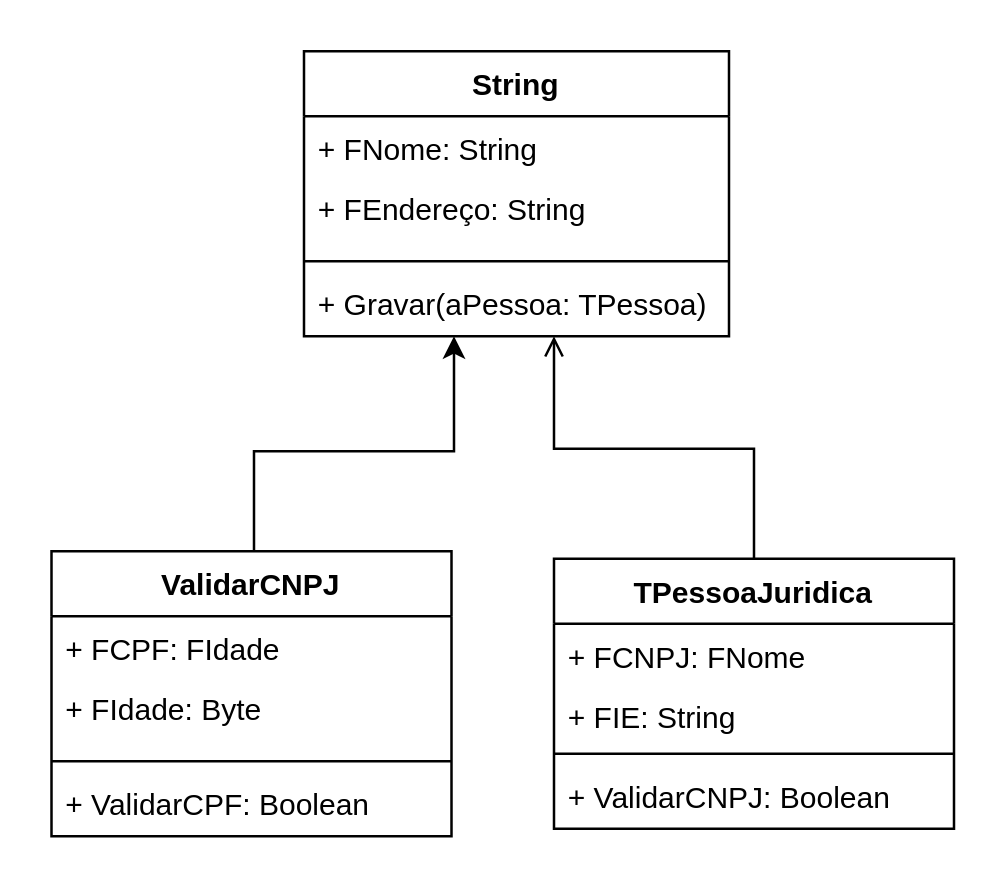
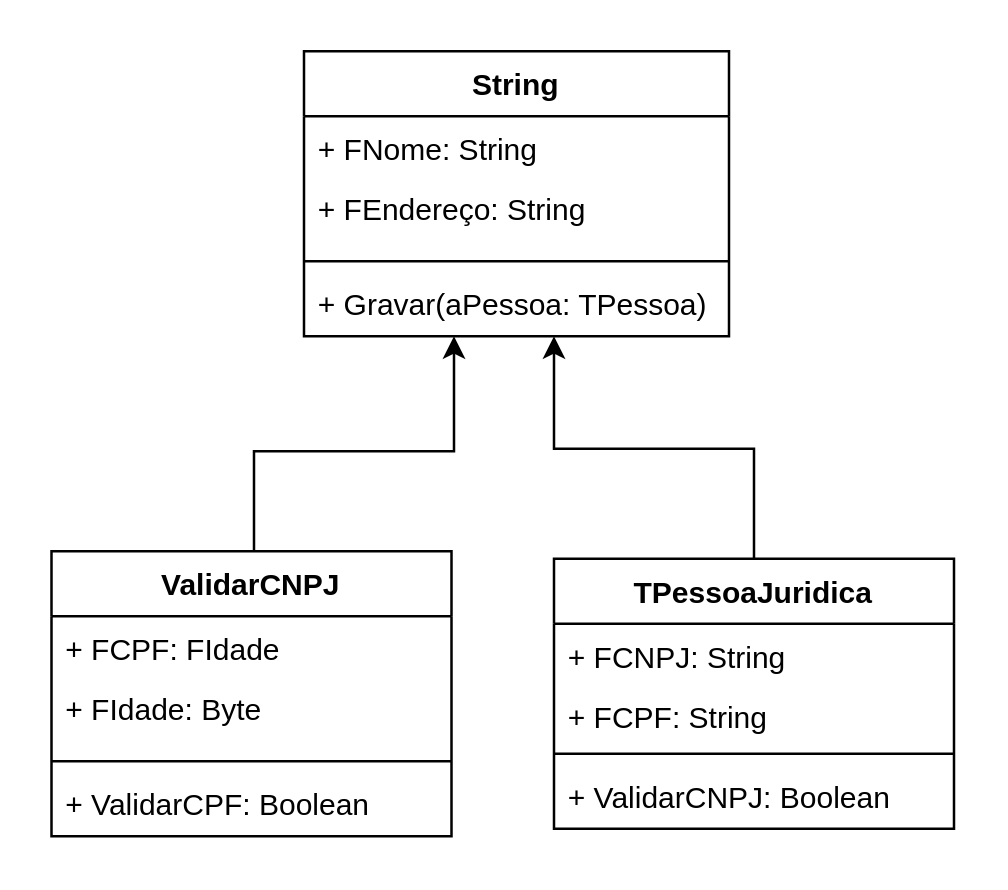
- <mxCell id="13" style="edgeStyle=orthogonalEdgeStyle;rounded=0;orthogonalLoop=1;jettySize=auto;html=1;endArrow=open;" edge="1" parent="1" source="14" target="2"><mxGeometry relative="1" as="geometry"><Array as="points"><mxPoint x="301" y="179" /><mxPoint x="221" y="179" /></Array></mxGeometry></mxCell>
+ <mxCell id="13" style="edgeStyle=orthogonalEdgeStyle;rounded=0;orthogonalLoop=1;jettySize=auto;html=1;" edge="1" parent="1" source="14" target="2"><mxGeometry relative="1" as="geometry"><Array as="points"><mxPoint x="301" y="179" /><mxPoint x="221" y="179" /></Array></mxGeometry></mxCell>
- <mxCell id="15" value="+ FCNPJ: FNome" style="text;strokeColor=none;fillColor=none;align=left;verticalAlign=top;spacingLeft=4;spacingRight=4;overflow=hidden;rotatable=0;points=[[0,0.5],[1,0.5]];portConstraint=eastwest;" vertex="1" parent="14"><mxGeometry y="26" width="160" height="24" as="geometry" /></mxCell>
+ <mxCell id="15" value="+ FCNPJ: String" style="text;strokeColor=none;fillColor=none;align=left;verticalAlign=top;spacingLeft=4;spacingRight=4;overflow=hidden;rotatable=0;points=[[0,0.5],[1,0.5]];portConstraint=eastwest;" vertex="1" parent="14"><mxGeometry y="26" width="160" height="24" as="geometry" /></mxCell>
- <mxCell id="16" value="+ FIE: String" style="text;strokeColor=none;fillColor=none;align=left;verticalAlign=top;spacingLeft=4;spacingRight=4;overflow=hidden;rotatable=0;points=[[0,0.5],[1,0.5]];portConstraint=eastwest;" vertex="1" parent="14"><mxGeometry y="50" width="160" height="24" as="geometry" /></mxCell>
+ <mxCell id="16" value="+ FCPF: String" style="text;strokeColor=none;fillColor=none;align=left;verticalAlign=top;spacingLeft=4;spacingRight=4;overflow=hidden;rotatable=0;points=[[0,0.5],[1,0.5]];portConstraint=eastwest;" vertex="1" parent="14"><mxGeometry y="50" width="160" height="24" as="geometry" /></mxCell>
